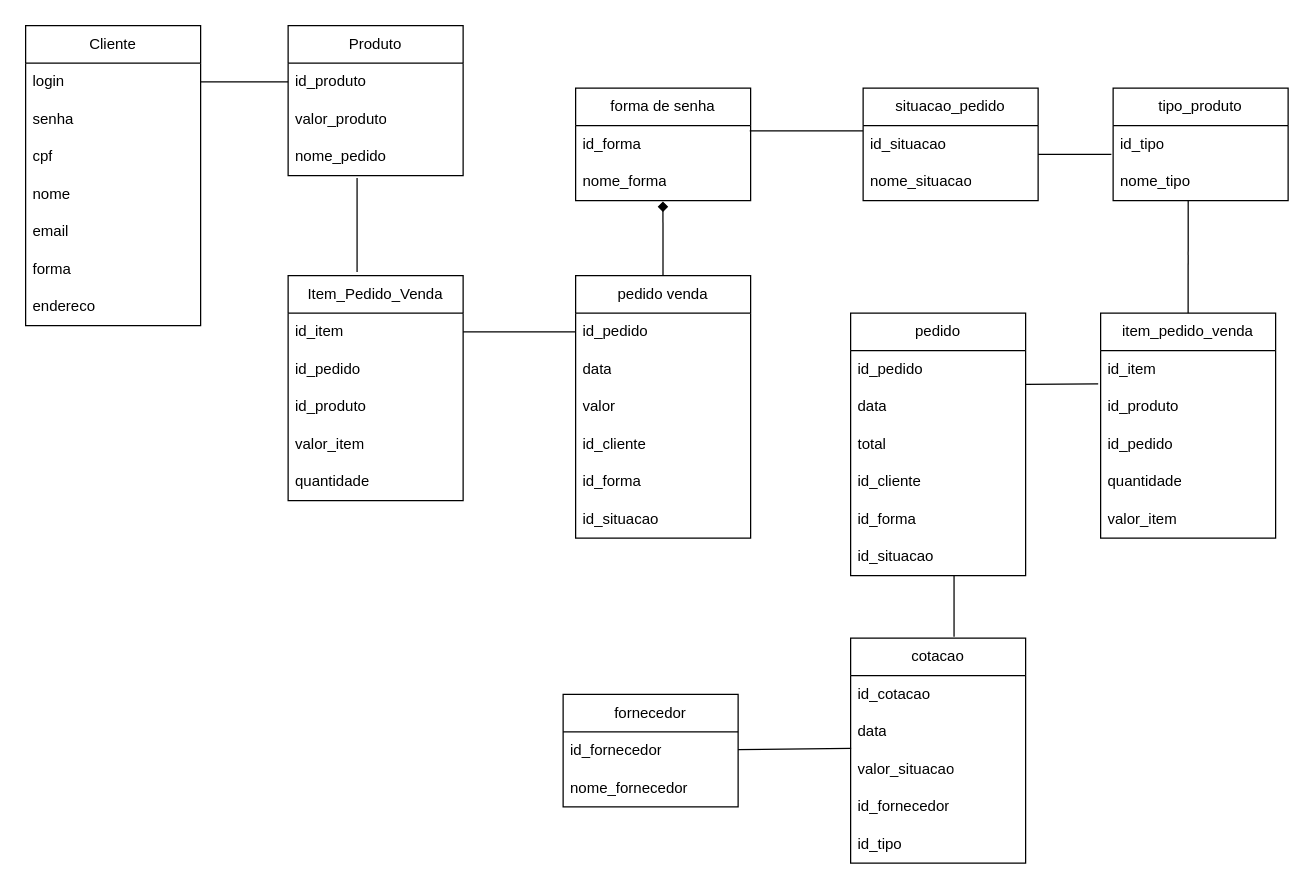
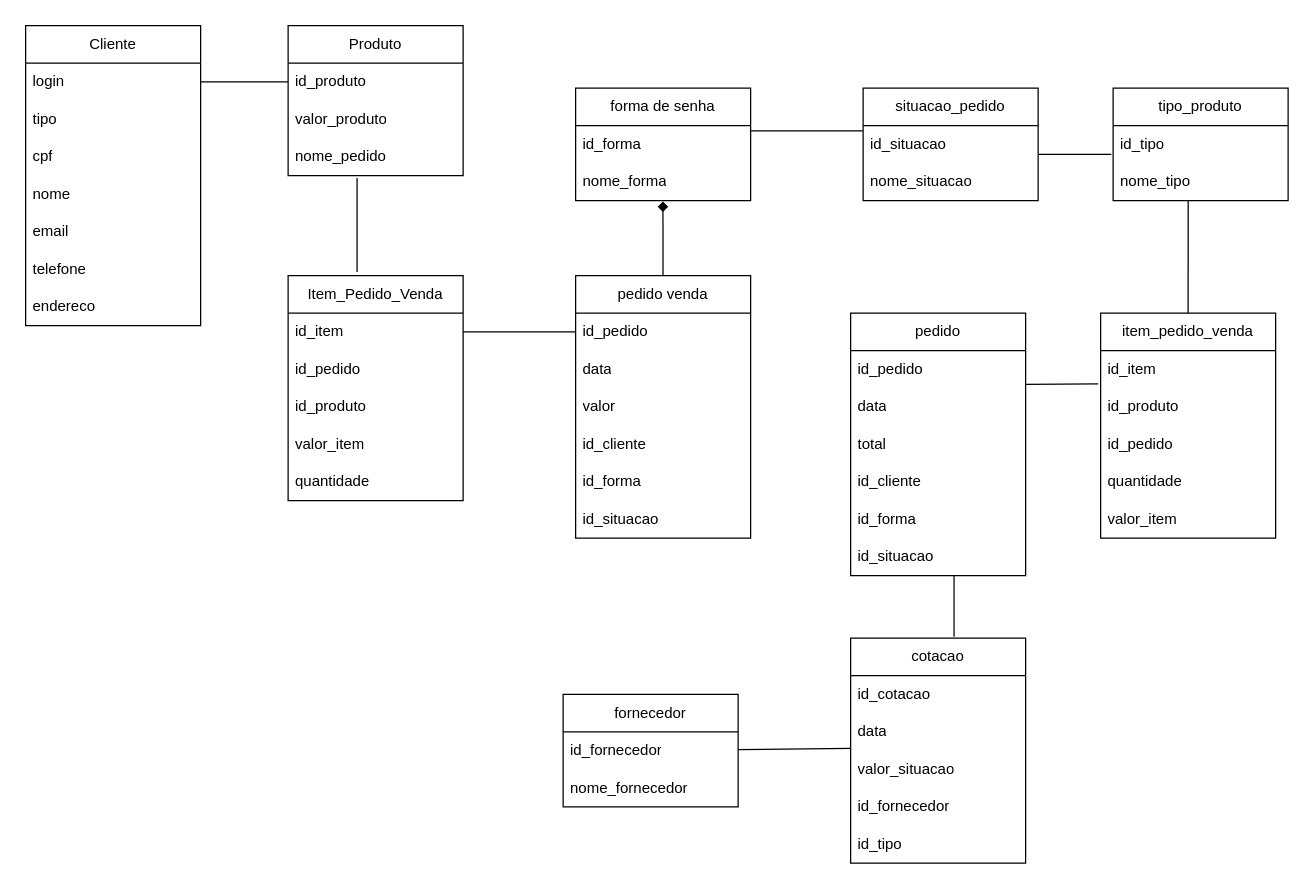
- <mxCell id="4" value="senha&lt;span style=&quot;white-space: pre;&quot;&gt;&#09;&lt;/span&gt;" style="text;strokeColor=none;fillColor=none;align=left;verticalAlign=middle;spacingLeft=4;spacingRight=4;overflow=hidden;points=[[0,0.5],[1,0.5]];portConstraint=eastwest;rotatable=0;whiteSpace=wrap;html=1;" vertex="1" parent="2"><mxGeometry y="60" width="140" height="30" as="geometry" /></mxCell>
+ <mxCell id="4" value="tipo&lt;span style=&quot;white-space: pre;&quot;&gt;&#09;&lt;/span&gt;" style="text;strokeColor=none;fillColor=none;align=left;verticalAlign=middle;spacingLeft=4;spacingRight=4;overflow=hidden;points=[[0,0.5],[1,0.5]];portConstraint=eastwest;rotatable=0;whiteSpace=wrap;html=1;" vertex="1" parent="2"><mxGeometry y="60" width="140" height="30" as="geometry" /></mxCell>
- <mxCell id="8" value="forma" style="text;strokeColor=none;fillColor=none;align=left;verticalAlign=middle;spacingLeft=4;spacingRight=4;overflow=hidden;points=[[0,0.5],[1,0.5]];portConstraint=eastwest;rotatable=0;whiteSpace=wrap;html=1;" vertex="1" parent="2"><mxGeometry y="180" width="140" height="30" as="geometry" /></mxCell>
+ <mxCell id="8" value="telefone" style="text;strokeColor=none;fillColor=none;align=left;verticalAlign=middle;spacingLeft=4;spacingRight=4;overflow=hidden;points=[[0,0.5],[1,0.5]];portConstraint=eastwest;rotatable=0;whiteSpace=wrap;html=1;" vertex="1" parent="2"><mxGeometry y="180" width="140" height="30" as="geometry" /></mxCell>
